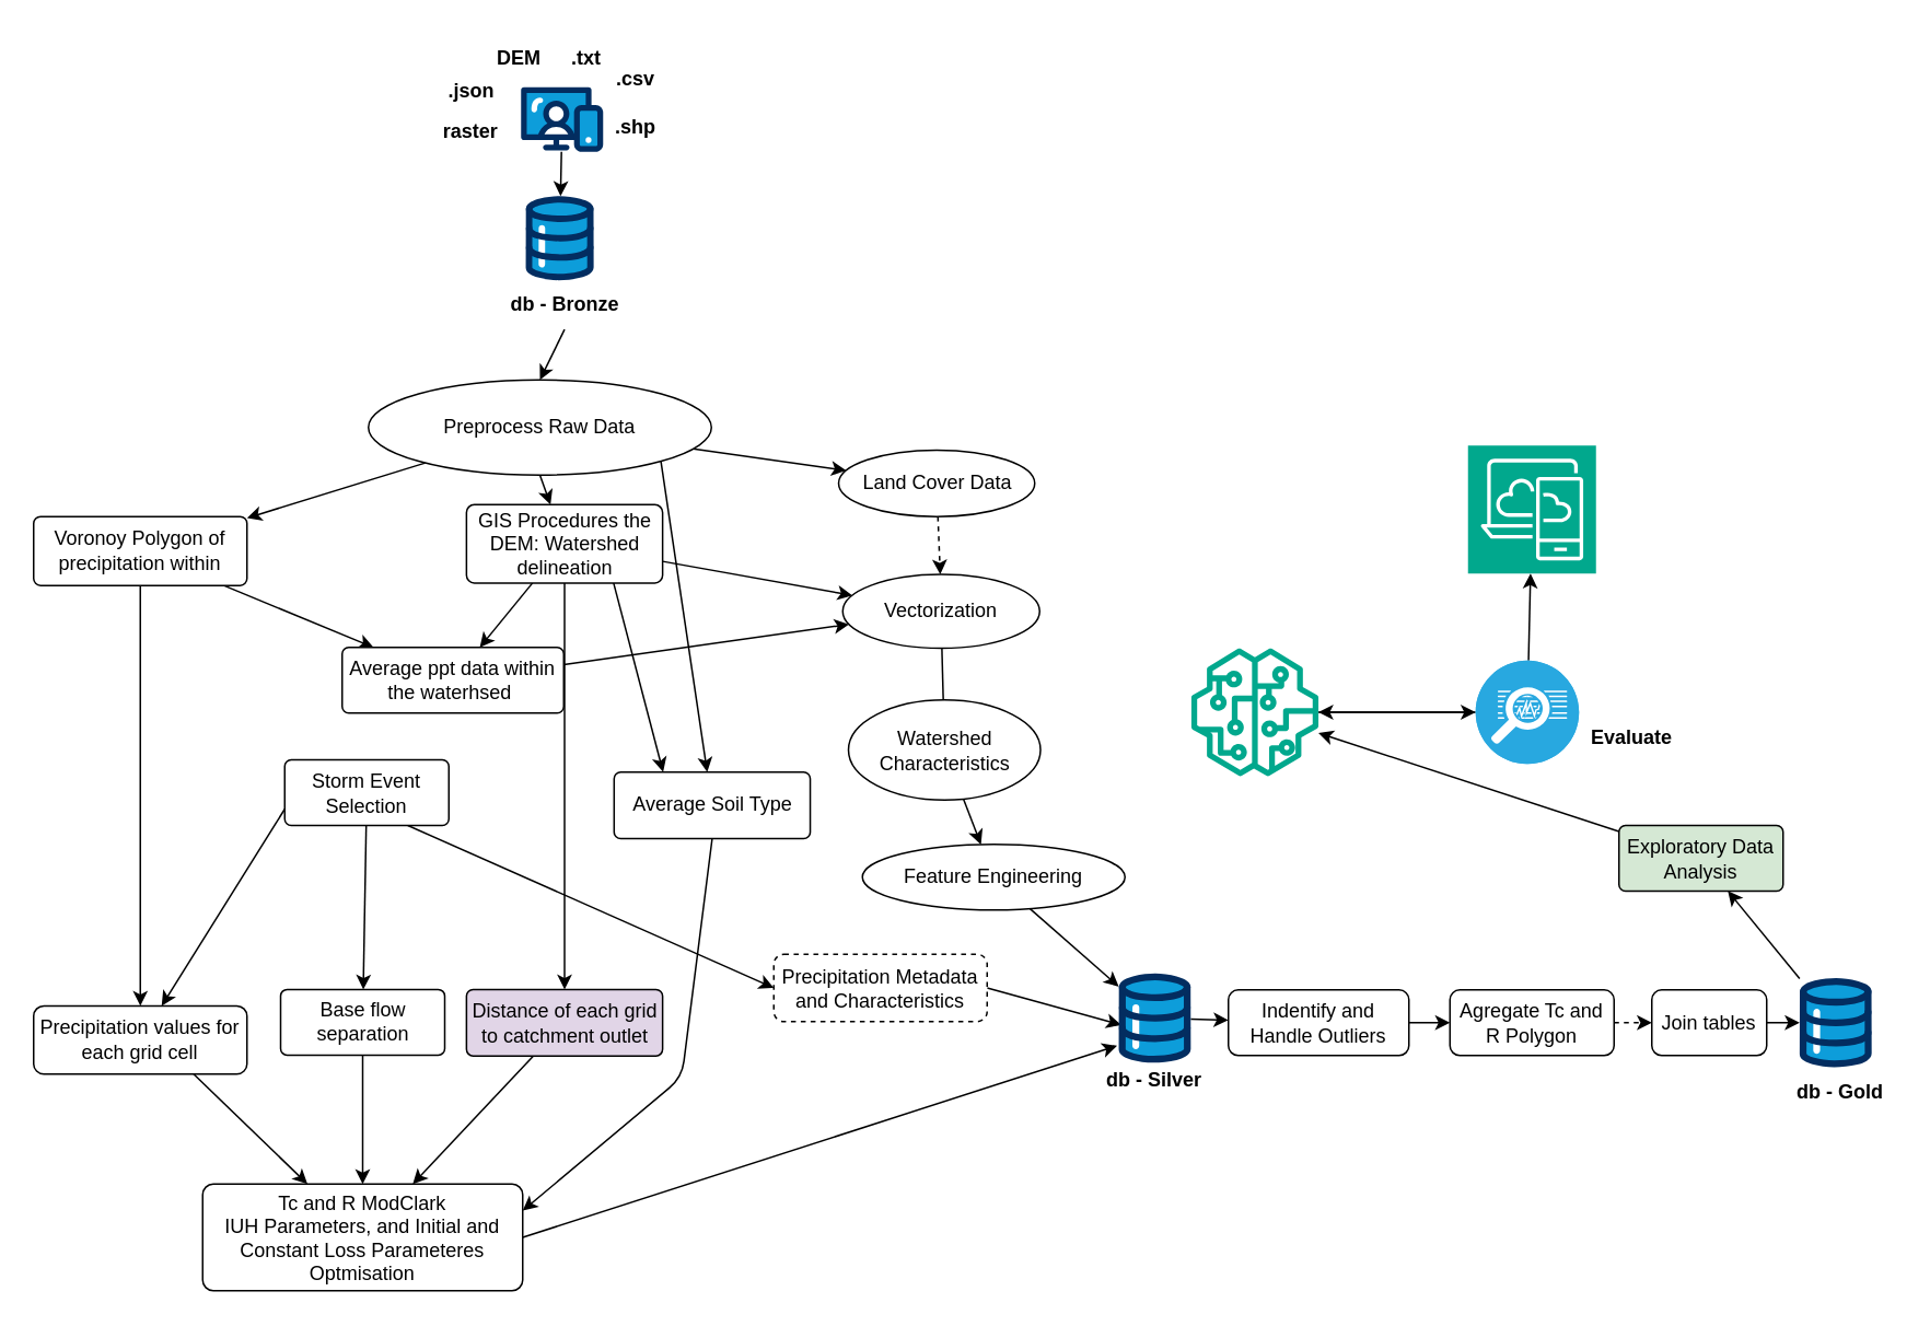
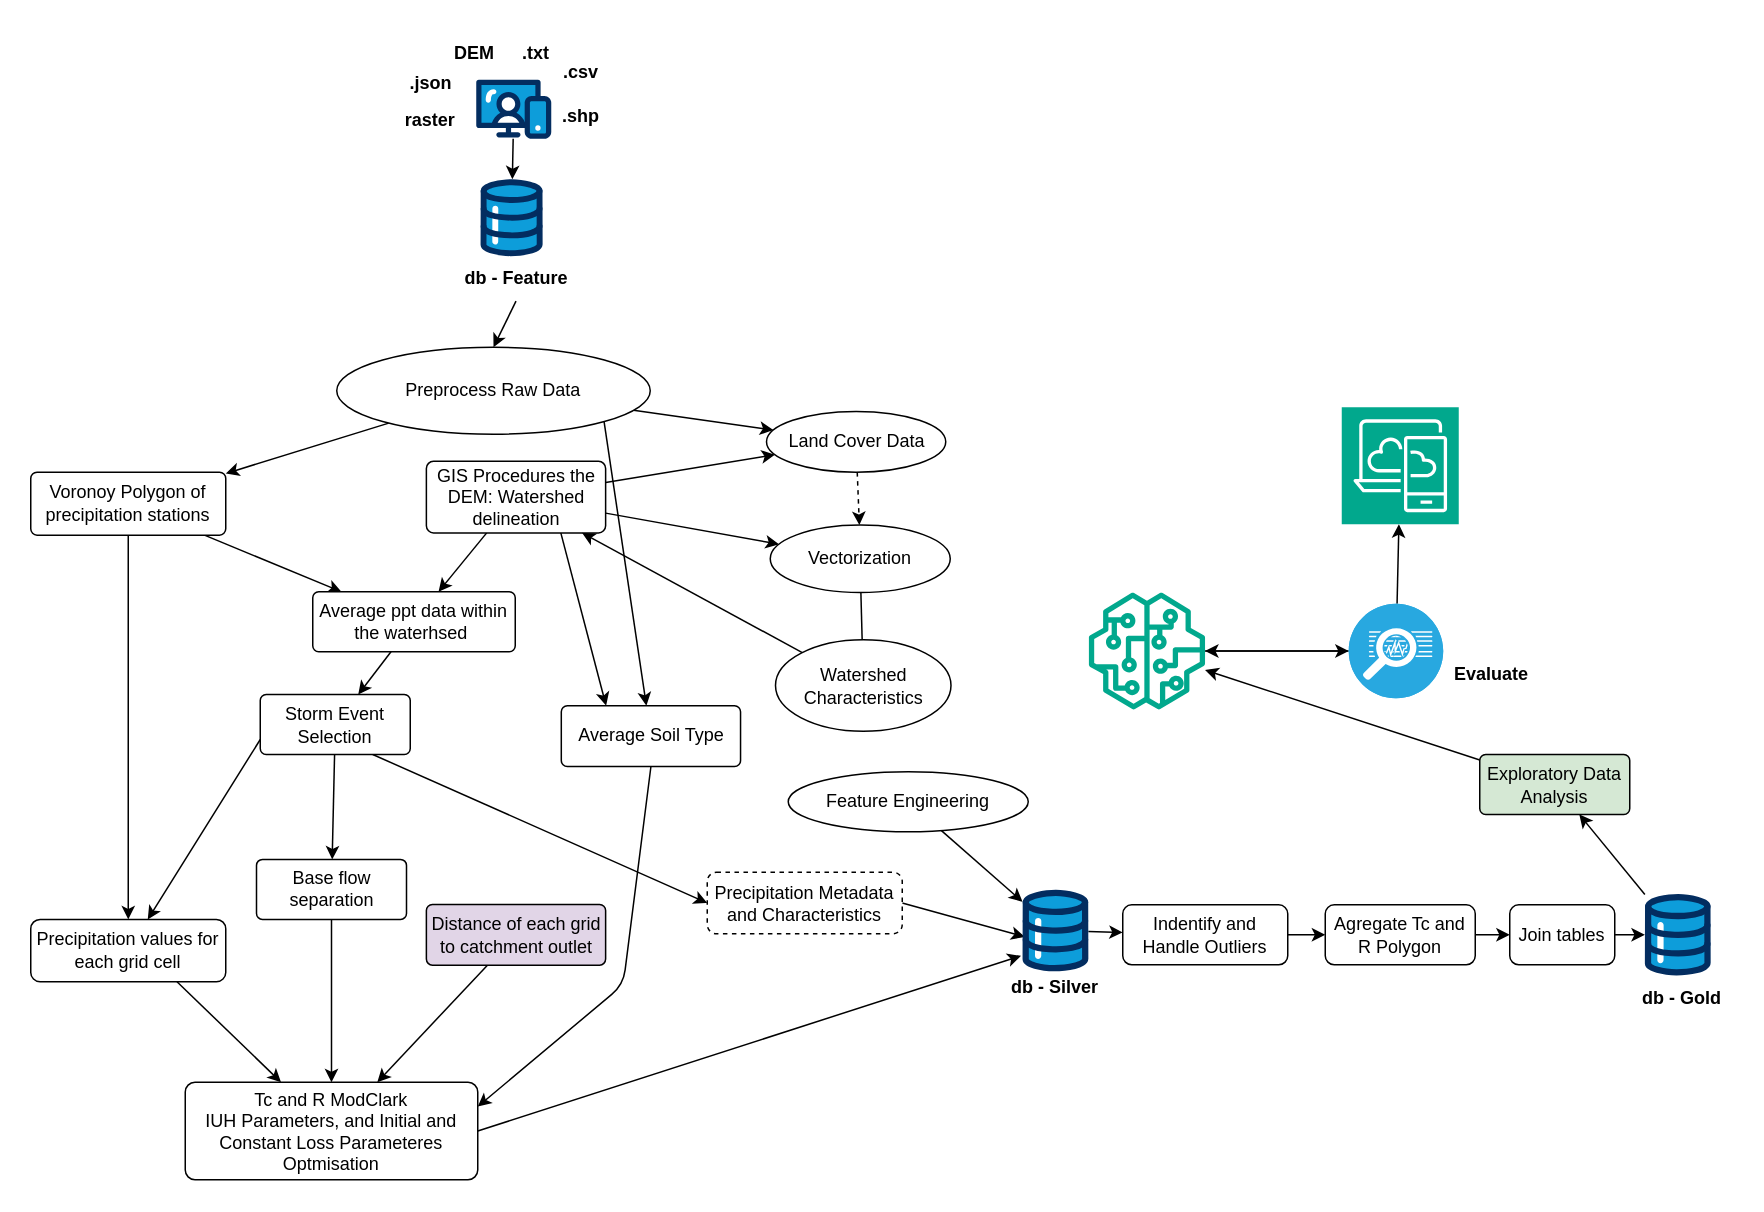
- <mxCell id="35" value="db - Bronze" style="text;html=1;align=center;verticalAlign=middle;whiteSpace=wrap;rounded=0;fontStyle=1" parent="34" vertex="1"><mxGeometry y="50" width="110" height="31.27" as="geometry" /></mxCell>
+ <mxCell id="35" value="db - Feature" style="text;html=1;align=center;verticalAlign=middle;whiteSpace=wrap;rounded=0;fontStyle=1" parent="34" vertex="1"><mxGeometry y="50" width="110" height="31.27" as="geometry" /></mxCell>
- <mxCell id="15" value="" style="edgeStyle=none;html=1;exitX=0.5;exitY=1;exitDx=0;exitDy=0;" parent="1" source="19" target="24" edge="1"><mxGeometry relative="1" as="geometry" /></mxCell>
- <mxCell id="60" value="Voronoy Polygon of precipitation within" style="rounded=1;arcSize=10;whiteSpace=wrap;html=1;align=center;" parent="1" vertex="1"><mxGeometry x="20" y="314.25" width="130" height="42" as="geometry" /></mxCell>
+ <mxCell id="60" value="Voronoy Polygon of precipitation stations" style="rounded=1;arcSize=10;whiteSpace=wrap;html=1;align=center;" parent="1" vertex="1"><mxGeometry x="20" y="314.25" width="130" height="42" as="geometry" /></mxCell>
- <mxCell id="61" value="" style="edgeStyle=none;html=1;" parent="1" source="62" target="64" edge="1"><mxGeometry relative="1" as="geometry" /></mxCell>
+ <mxCell id="61" value="" style="edgeStyle=none;html=1;" parent="1" source="62" target="14" edge="1"><mxGeometry relative="1" as="geometry" /></mxCell>
- <mxCell id="22" value="" style="edgeStyle=none;html=1;" parent="1" source="24" target="68" edge="1"><mxGeometry relative="1" as="geometry" /></mxCell>
+ <mxCell id="22" value="" style="edgeStyle=none;html=1;" parent="1" source="24" target="72" edge="1"><mxGeometry relative="1" as="geometry" /></mxCell>
- <mxCell id="26" value="" style="edgeStyle=none;html=1;" parent="1" source="27" target="44" edge="1"><mxGeometry relative="1" as="geometry" /></mxCell>
+ <mxCell id="26" value="" style="edgeStyle=none;html=1;" parent="1" source="27" target="24" edge="1"><mxGeometry relative="1" as="geometry" /></mxCell>
- <mxCell id="40" value="Base flow separation" style="rounded=1;arcSize=10;whiteSpace=wrap;html=1;align=center;" parent="1" vertex="1"><mxGeometry x="170.5" y="602.43" width="100" height="40" as="geometry" /></mxCell>
+ <mxCell id="40" value="Base flow separation" style="rounded=1;arcSize=10;whiteSpace=wrap;html=1;align=center;" parent="1" vertex="1"><mxGeometry x="170.5" y="572.43" width="100" height="40" as="geometry" /></mxCell>
- <mxCell id="47" value="" style="edgeStyle=none;html=1;dashed=1;" parent="1" source="48" target="56" edge="1"><mxGeometry relative="1" as="geometry" /></mxCell>
+ <mxCell id="47" value="" style="edgeStyle=none;html=1;" parent="1" source="48" target="56" edge="1"><mxGeometry relative="1" as="geometry" /></mxCell>
